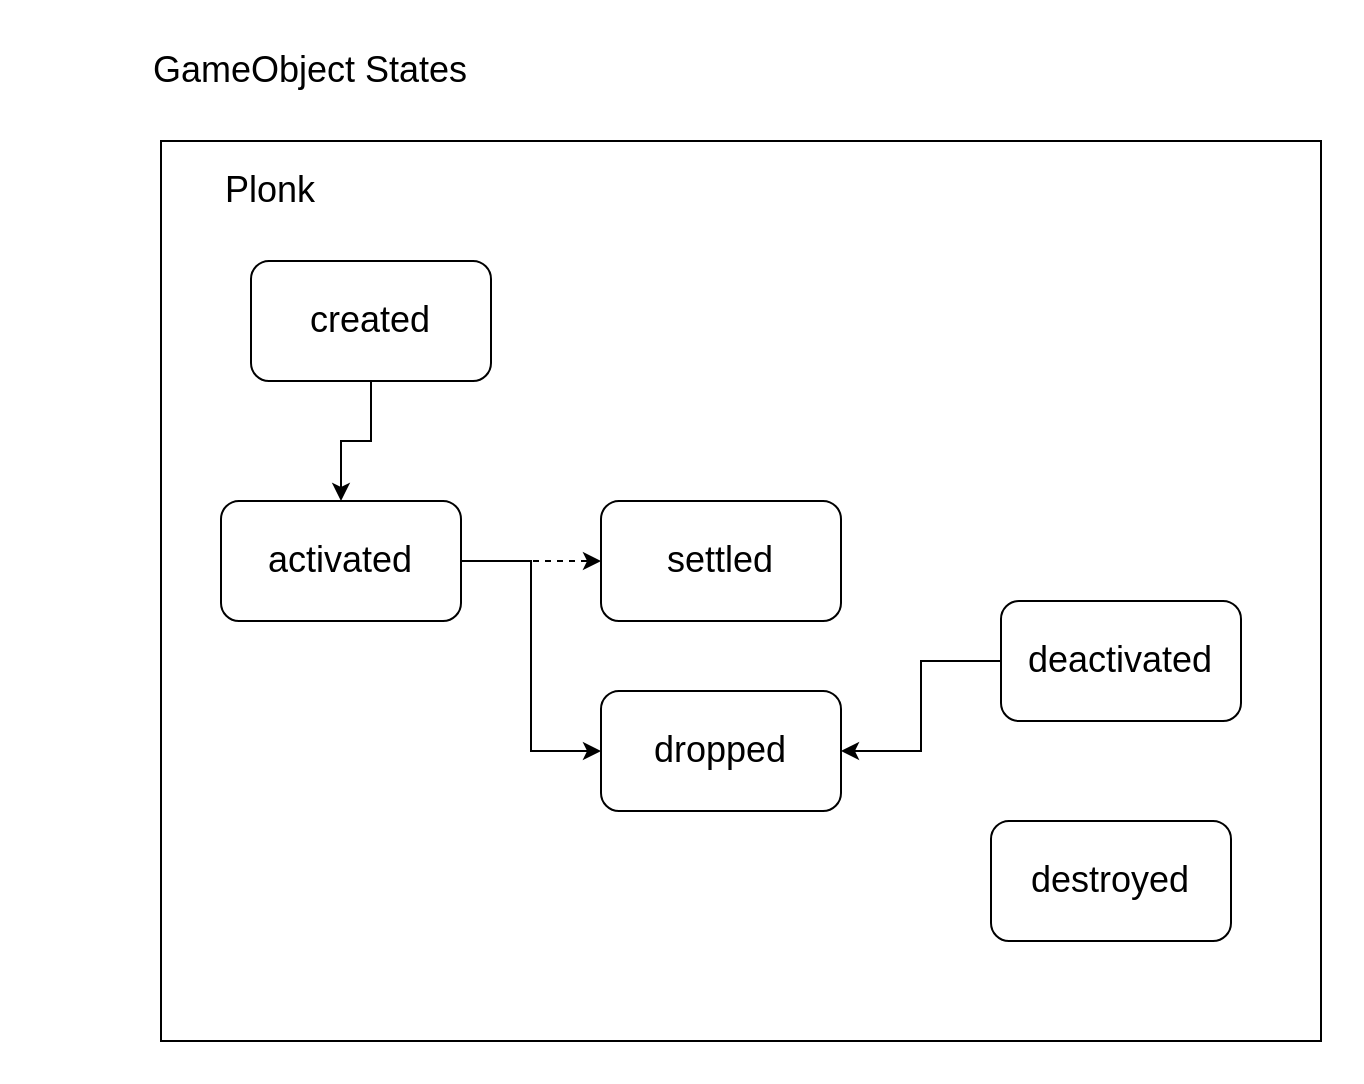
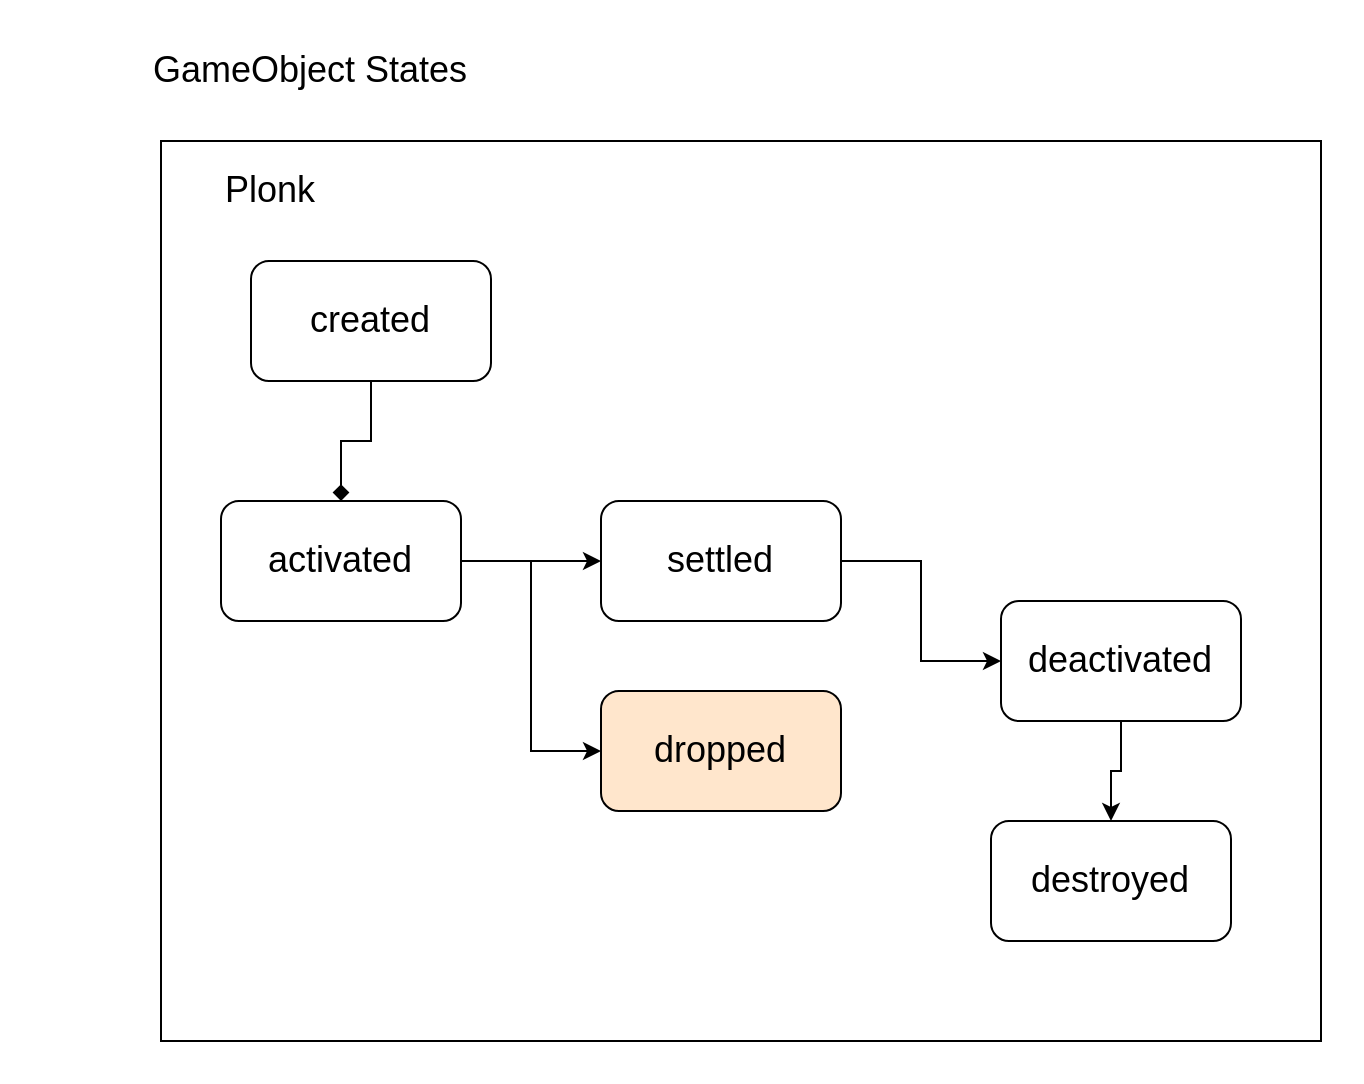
- <mxCell id="4" style="edgeStyle=orthogonalEdgeStyle;rounded=0;orthogonalLoop=1;jettySize=auto;html=1;fontSize=18;" edge="1" parent="1" source="5" target="8"><mxGeometry relative="1" as="geometry" /></mxCell>
+ <mxCell id="4" style="edgeStyle=orthogonalEdgeStyle;rounded=0;orthogonalLoop=1;jettySize=auto;html=1;fontSize=18;endArrow=diamond;" edge="1" parent="1" source="5" target="8"><mxGeometry relative="1" as="geometry" /></mxCell>
- <mxCell id="6" style="edgeStyle=orthogonalEdgeStyle;rounded=0;orthogonalLoop=1;jettySize=auto;html=1;fontSize=18;dashed=1;" edge="1" parent="1" source="8" target="11"><mxGeometry relative="1" as="geometry" /></mxCell>
+ <mxCell id="6" style="edgeStyle=orthogonalEdgeStyle;rounded=0;orthogonalLoop=1;jettySize=auto;html=1;fontSize=18;" edge="1" parent="1" source="8" target="11"><mxGeometry relative="1" as="geometry" /></mxCell>
+ <mxCell id="10" style="edgeStyle=orthogonalEdgeStyle;rounded=0;orthogonalLoop=1;jettySize=auto;html=1;fontSize=18;" edge="1" parent="1" source="11" target="14"><mxGeometry relative="1" as="geometry" /></mxCell>
- <mxCell id="13" style="edgeStyle=orthogonalEdgeStyle;rounded=0;orthogonalLoop=1;jettySize=auto;html=1;fontSize=18;" edge="1" parent="1" source="14" target="12"><mxGeometry relative="1" as="geometry" /></mxCell>
+ <mxCell id="13" style="edgeStyle=orthogonalEdgeStyle;rounded=0;orthogonalLoop=1;jettySize=auto;html=1;entryX=0.5;entryY=0;entryDx=0;entryDy=0;fontSize=18;" edge="1" parent="1" source="14" target="15"><mxGeometry relative="1" as="geometry" /></mxCell>
- <mxCell id="12" value="dropped" style="rounded=1;whiteSpace=wrap;html=1;fontSize=18;" vertex="1" parent="1"><mxGeometry x="300" y="345" width="120" height="60" as="geometry" /></mxCell>
+ <mxCell id="12" value="dropped" style="rounded=1;whiteSpace=wrap;html=1;fontSize=18;fillColor=#ffe6cc;" vertex="1" parent="1"><mxGeometry x="300" y="345" width="120" height="60" as="geometry" /></mxCell>
